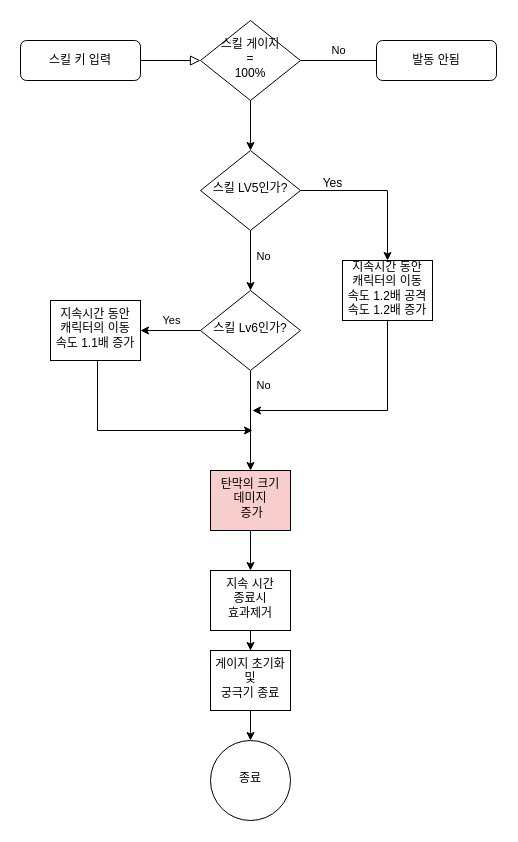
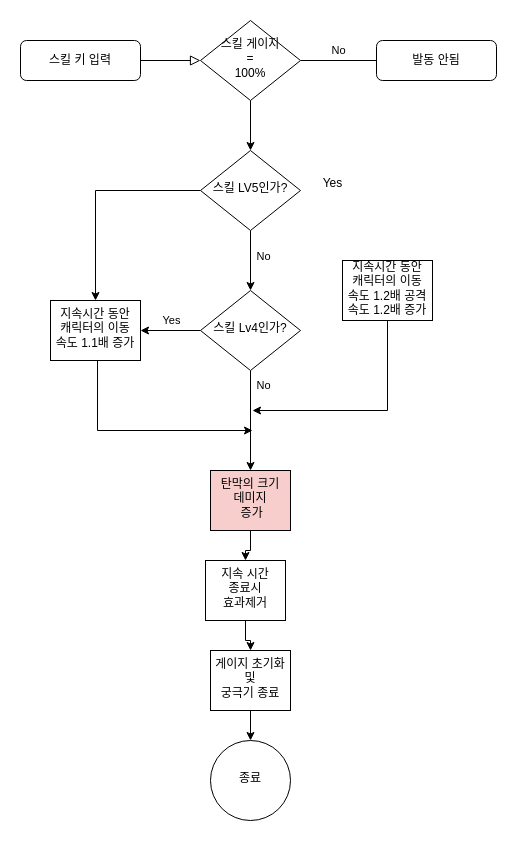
- <mxCell id="10" value="" style="edgeStyle=orthogonalEdgeStyle;rounded=0;orthogonalLoop=1;jettySize=auto;html=1;entryX=0.5;entryY=0;entryDx=0;entryDy=0;" parent="1" source="11" target="17" edge="1"><mxGeometry relative="1" as="geometry" /></mxCell>
+ <mxCell id="10" value="" style="edgeStyle=orthogonalEdgeStyle;rounded=0;orthogonalLoop=1;jettySize=auto;html=1;" parent="1" source="11" target="19" edge="1"><mxGeometry relative="1" as="geometry" /></mxCell>
- <mxCell id="15" value="스킬 Lv6인가?" style="rhombus;whiteSpace=wrap;html=1;shadow=0;fontFamily=Helvetica;fontSize=12;align=center;strokeWidth=1;spacing=6;spacingTop=-4;" parent="1" vertex="1"><mxGeometry x="200" y="290" width="100" height="80" as="geometry" /></mxCell>
+ <mxCell id="15" value="스킬 Lv4인가?" style="rhombus;whiteSpace=wrap;html=1;shadow=0;fontFamily=Helvetica;fontSize=12;align=center;strokeWidth=1;spacing=6;spacingTop=-4;" parent="1" vertex="1"><mxGeometry x="200" y="290" width="100" height="80" as="geometry" /></mxCell>
- <mxCell id="24" value="지속 시간&lt;div&gt;&amp;nbsp;종료시&amp;nbsp;&lt;/div&gt;&lt;div&gt;효과제거&lt;/div&gt;" style="whiteSpace=wrap;html=1;shadow=0;strokeWidth=1;spacing=6;spacingTop=-4;" parent="1" vertex="1"><mxGeometry x="210" y="570" width="80" height="60" as="geometry" /></mxCell>
+ <mxCell id="24" value="지속 시간&lt;div&gt;&amp;nbsp;종료시&amp;nbsp;&lt;/div&gt;&lt;div&gt;효과제거&lt;/div&gt;" style="whiteSpace=wrap;html=1;shadow=0;strokeWidth=1;spacing=6;spacingTop=-4;" parent="1" vertex="1"><mxGeometry x="205" y="560" width="80" height="60" as="geometry" /></mxCell>
